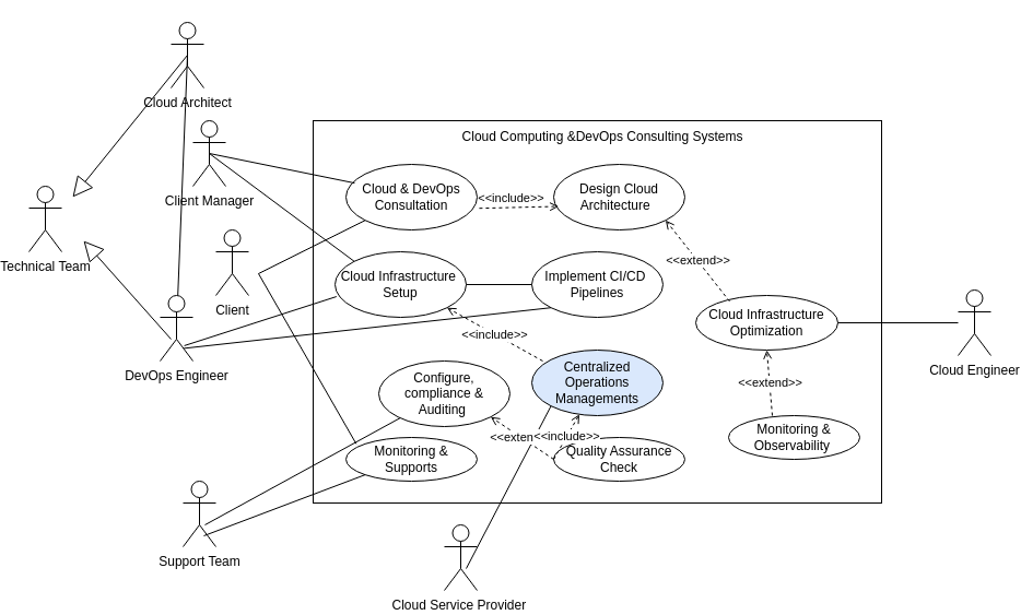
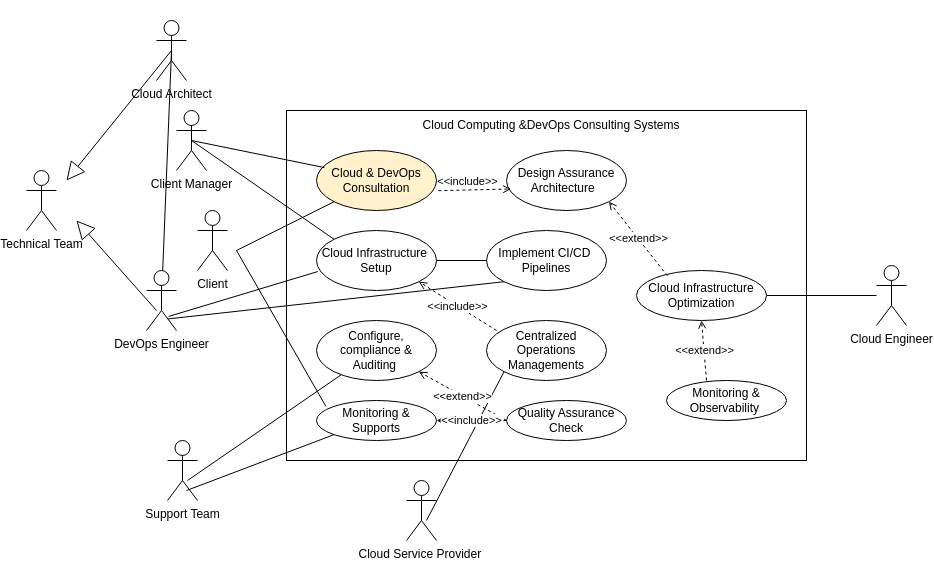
- <mxCell id="4" value="Cloud &amp;amp; DevOps Consultation" style="ellipse;whiteSpace=wrap;html=1;strokeWidth=1;" parent="1" vertex="1"><mxGeometry x="310" y="150" width="120" height="60" as="geometry" /></mxCell>
+ <mxCell id="4" value="Cloud &amp;amp; DevOps Consultation" style="ellipse;whiteSpace=wrap;html=1;strokeWidth=1;fillColor=#fff2cc;" parent="1" vertex="1"><mxGeometry x="310" y="150" width="120" height="60" as="geometry" /></mxCell>
- <mxCell id="5" value="Design Cloud Architecture&amp;nbsp;&amp;nbsp;" style="ellipse;whiteSpace=wrap;html=1;strokeWidth=1;" parent="1" vertex="1"><mxGeometry x="500" y="150" width="120" height="60" as="geometry" /></mxCell>
+ <mxCell id="5" value="Design Assurance Architecture&amp;nbsp;&amp;nbsp;" style="ellipse;whiteSpace=wrap;html=1;strokeWidth=1;" parent="1" vertex="1"><mxGeometry x="500" y="150" width="120" height="60" as="geometry" /></mxCell>
- <mxCell id="7" value="Cloud Infrastructure&amp;nbsp;&lt;div&gt;Setup&lt;/div&gt;" style="ellipse;whiteSpace=wrap;html=1;strokeWidth=1;" parent="1" vertex="1"><mxGeometry x="300" y="230" width="120" height="60" as="geometry" /></mxCell>
+ <mxCell id="7" value="Cloud Infrastructure&amp;nbsp;&lt;div&gt;Setup&lt;/div&gt;" style="ellipse;whiteSpace=wrap;html=1;strokeWidth=1;" parent="1" vertex="1"><mxGeometry x="310" y="230" width="120" height="60" as="geometry" /></mxCell>
- <mxCell id="10" value="Centralized Operations Managements" style="ellipse;whiteSpace=wrap;html=1;strokeWidth=1;fillColor=#dae8fc;" parent="1" vertex="1"><mxGeometry x="480" y="320" width="120" height="60" as="geometry" /></mxCell>
+ <mxCell id="10" value="Centralized Operations Managements" style="ellipse;whiteSpace=wrap;html=1;strokeWidth=1;" parent="1" vertex="1"><mxGeometry x="480" y="320" width="120" height="60" as="geometry" /></mxCell>
- <mxCell id="9" value="Configure, compliance &amp;amp; Auditing&amp;nbsp;" style="ellipse;whiteSpace=wrap;html=1;strokeWidth=1;" parent="1" vertex="1"><mxGeometry x="340" y="330" width="120" height="60" as="geometry" /></mxCell>
+ <mxCell id="9" value="Configure, compliance &amp;amp; Auditing&amp;nbsp;" style="ellipse;whiteSpace=wrap;html=1;strokeWidth=1;" parent="1" vertex="1"><mxGeometry x="310" y="320" width="120" height="60" as="geometry" /></mxCell>
- <mxCell id="38" value="&amp;lt;&amp;lt;include&amp;gt;&amp;gt;" style="endArrow=open;dashed=1;html=1;endFill=0;rounded=0;exitX=0;exitY=0.5;exitDx=0;exitDy=0;" parent="1" source="11" target="10" edge="1"><mxGeometry width="50" height="50" relative="1" as="geometry"><mxPoint x="490" y="330" as="sourcePoint" /><mxPoint x="600" y="330" as="targetPoint" /></mxGeometry></mxCell>
+ <mxCell id="38" value="&amp;lt;&amp;lt;include&amp;gt;&amp;gt;" style="endArrow=open;dashed=1;html=1;endFill=0;rounded=0;entryX=1;entryY=0.5;entryDx=0;entryDy=0;exitX=0;exitY=0.5;exitDx=0;exitDy=0;" parent="1" source="11" target="8" edge="1"><mxGeometry width="50" height="50" relative="1" as="geometry"><mxPoint x="490" y="330" as="sourcePoint" /><mxPoint x="600" y="330" as="targetPoint" /></mxGeometry></mxCell>
